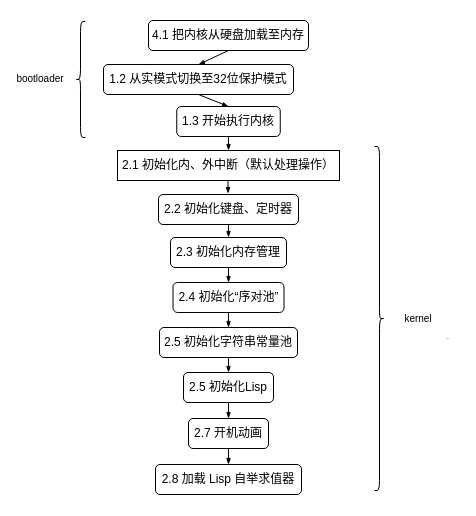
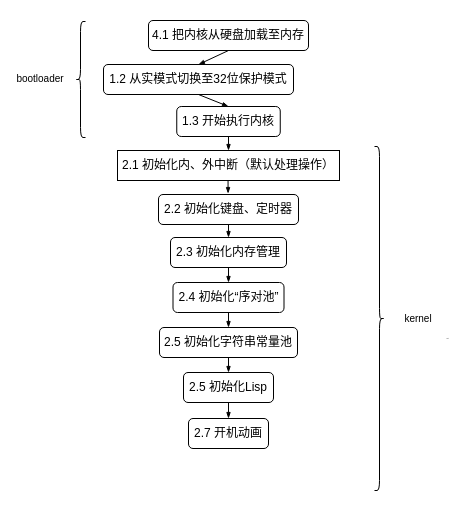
- <mxCell id="22" value="" style="endArrow=blockThin;html=1;fontSize=1;endSize=4;startSize=4;endFill=1;exitX=0.5;exitY=1;exitDx=0;exitDy=0;entryX=0.5;entryY=0;entryDx=0;entryDy=0;" edge="1" parent="1" source="11" target="12"><mxGeometry width="50" height="50" relative="1" as="geometry"><mxPoint x="230" y="404" as="sourcePoint" /><mxPoint x="230" y="420" as="targetPoint" /></mxGeometry></mxCell>
- <mxCell id="12" value="2.8 加载 Lisp 自举求值器" style="rounded=1;whiteSpace=wrap;html=1;fontSize=12;glass=0;strokeWidth=1;shadow=0;" vertex="1" parent="1"><mxGeometry x="155" y="464" width="146" height="30" as="geometry" /></mxCell>
